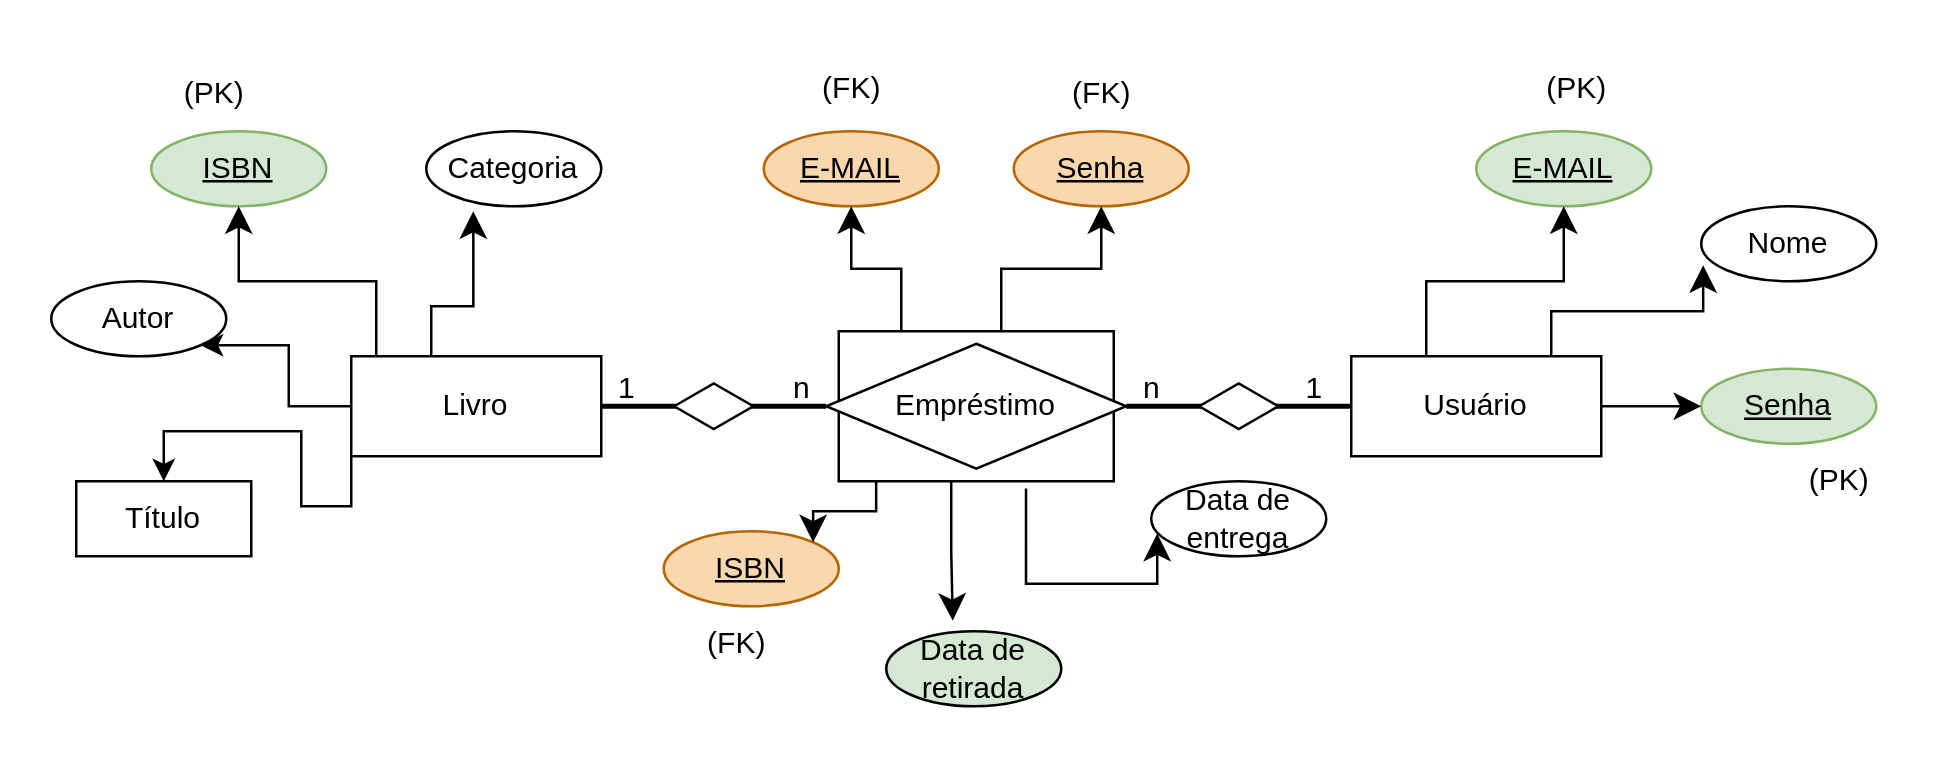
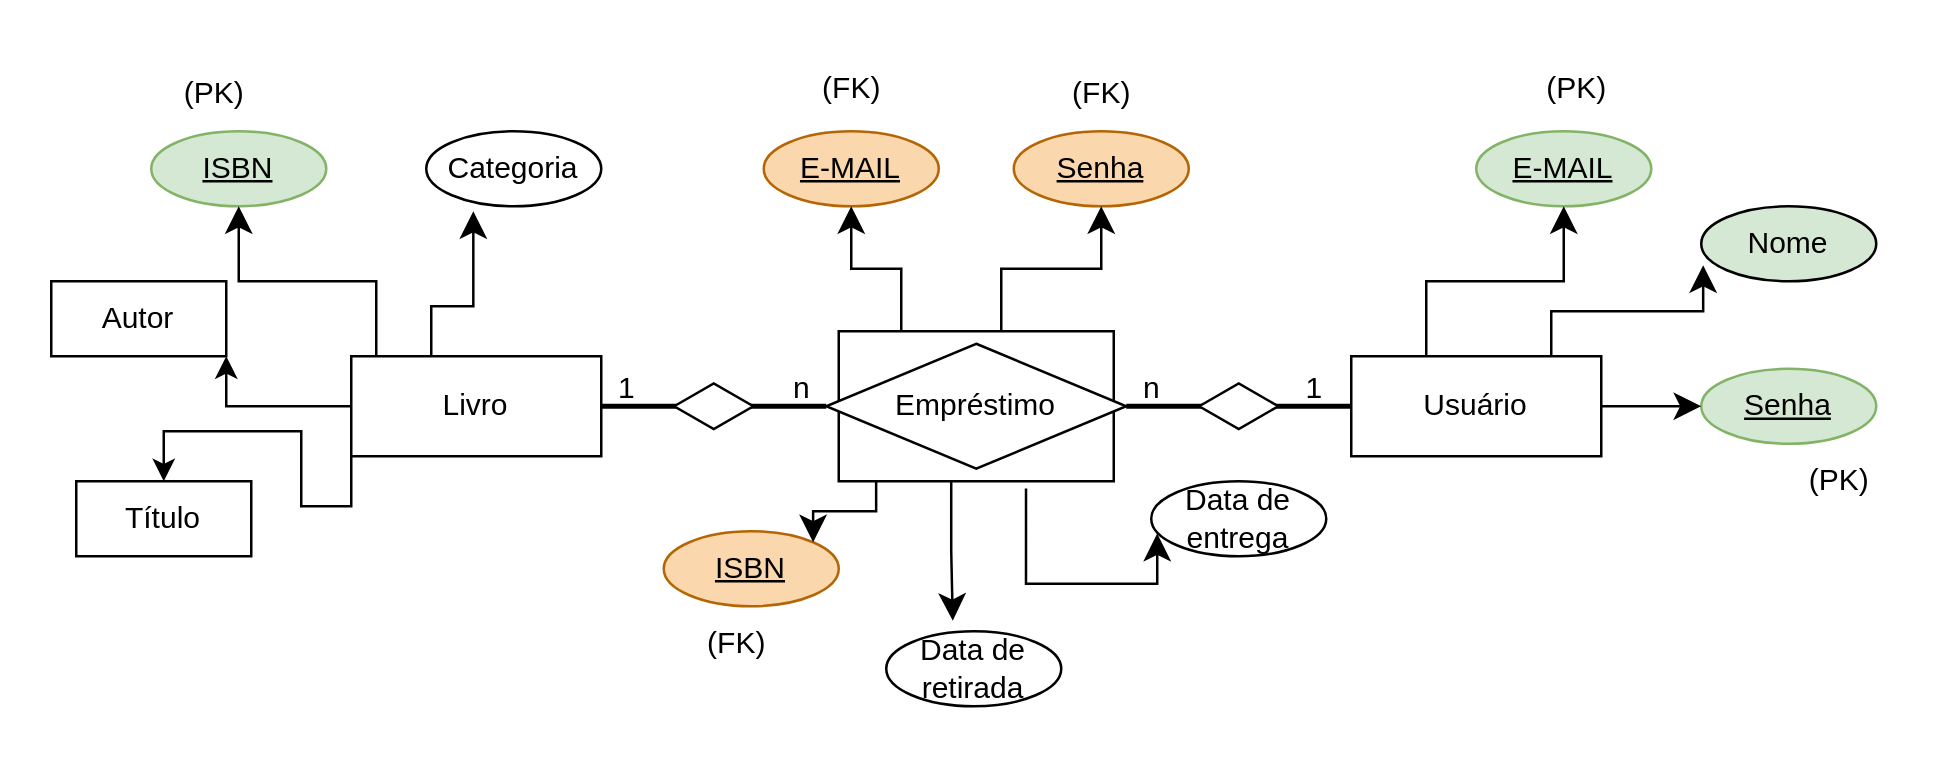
- <mxCell id="17" value="Nome" style="ellipse;whiteSpace=wrap;html=1;align=center;" vertex="1" parent="1"><mxGeometry x="680" y="82" width="70" height="30" as="geometry" /></mxCell>
+ <mxCell id="17" value="Nome" style="ellipse;whiteSpace=wrap;html=1;align=center;fillColor=#d5e8d4;" vertex="1" parent="1"><mxGeometry x="680" y="82" width="70" height="30" as="geometry" /></mxCell>
- <mxCell id="8" value="Autor" style="ellipse;whiteSpace=wrap;html=1;align=center;" vertex="1" parent="1"><mxGeometry x="20" y="112" width="70" height="30" as="geometry" /></mxCell>
+ <mxCell id="8" value="Autor" style="whiteSpace=wrap;html=1;align=center;rounded=0;" vertex="1" parent="1"><mxGeometry x="20" y="112" width="70" height="30" as="geometry" /></mxCell>
- <mxCell id="31" value="Data de retirada" style="ellipse;whiteSpace=wrap;html=1;align=center;fillColor=#d5e8d4;" vertex="1" parent="1"><mxGeometry x="354" y="252" width="70" height="30" as="geometry" /></mxCell>
+ <mxCell id="31" value="Data de retirada" style="ellipse;whiteSpace=wrap;html=1;align=center;" vertex="1" parent="1"><mxGeometry x="354" y="252" width="70" height="30" as="geometry" /></mxCell>
